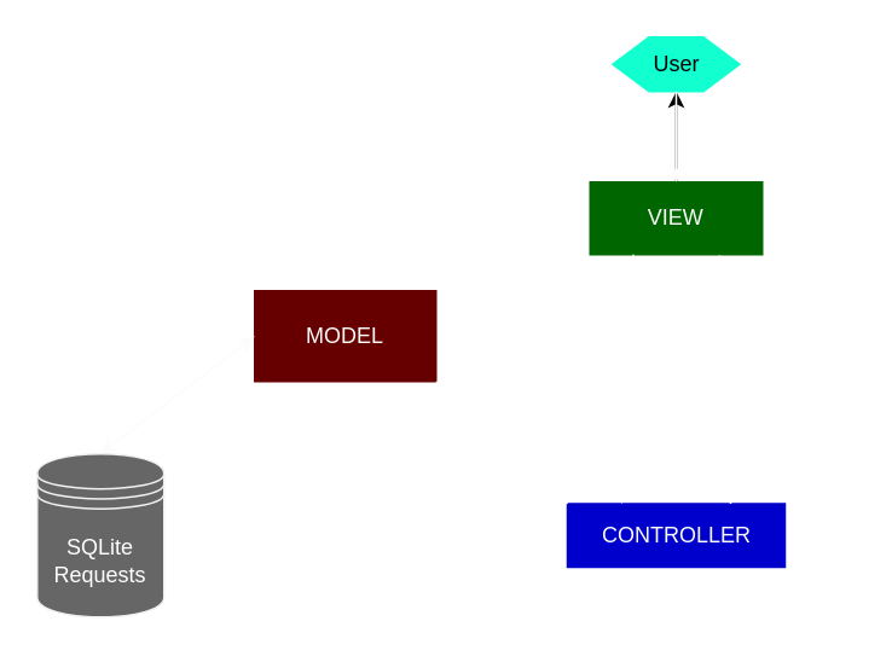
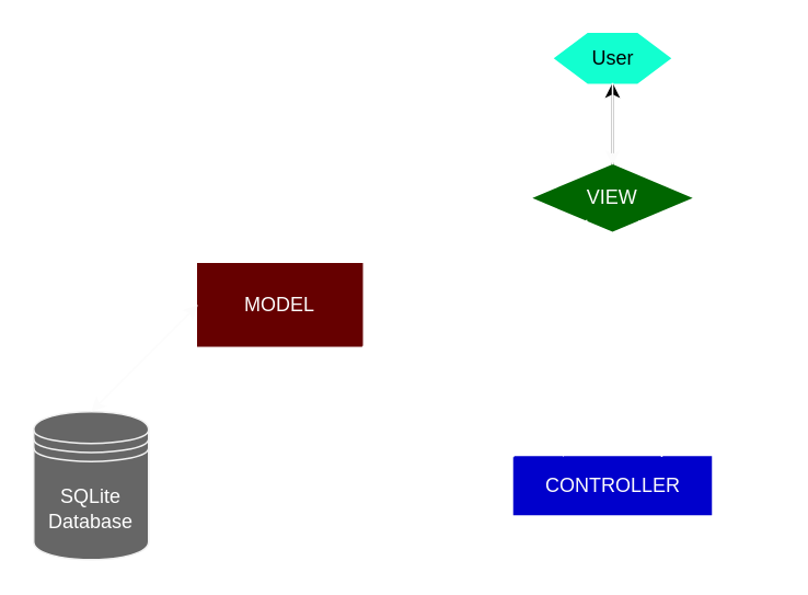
- <mxCell id="5" value="&lt;font color=&quot;#fcfcfc&quot;&gt;VIEW&lt;/font&gt;" style="rounded=0;whiteSpace=wrap;html=1;fillColor=#006600;strokeColor=#006600;" parent="1" vertex="1"><mxGeometry x="325" y="100" width="95" height="40" as="geometry" /></mxCell>
+ <mxCell id="5" value="&lt;font color=&quot;#fcfcfc&quot;&gt;VIEW&lt;/font&gt;" style="rhombus;whiteSpace=wrap;html=1;fillColor=#006600;strokeColor=#006600;" parent="1" vertex="1"><mxGeometry x="325" y="100" width="95" height="40" as="geometry" /></mxCell>
- <mxCell id="2" value="&lt;font color=&quot;#fcfcfc&quot;&gt;MODEL&lt;/font&gt;" style="rounded=0;whiteSpace=wrap;html=1;fillColor=#660000;strokeColor=#660000;" parent="1" vertex="1"><mxGeometry x="140" y="160" width="100" height="50" as="geometry" /></mxCell>
+ <mxCell id="2" value="&lt;font color=&quot;#fcfcfc&quot;&gt;MODEL&lt;/font&gt;" style="rounded=0;whiteSpace=wrap;html=1;fillColor=#660000;strokeColor=#660000;" parent="1" vertex="1"><mxGeometry x="120" y="160" width="100" height="50" as="geometry" /></mxCell>
- <mxCell id="3" value="&lt;font color=&quot;#ffffff&quot;&gt;SQLite&lt;br&gt;Requests&lt;/font&gt;" style="shape=datastore;whiteSpace=wrap;html=1;fillColor=#666666;strokeColor=#F0F0F0;" parent="1" vertex="1"><mxGeometry x="20" y="250" width="70" height="90" as="geometry" /></mxCell>
+ <mxCell id="3" value="&lt;font color=&quot;#ffffff&quot;&gt;SQLite&lt;br&gt;Database&lt;/font&gt;" style="shape=datastore;whiteSpace=wrap;html=1;fillColor=#666666;strokeColor=#F0F0F0;" parent="1" vertex="1"><mxGeometry x="20" y="250" width="70" height="90" as="geometry" /></mxCell>
